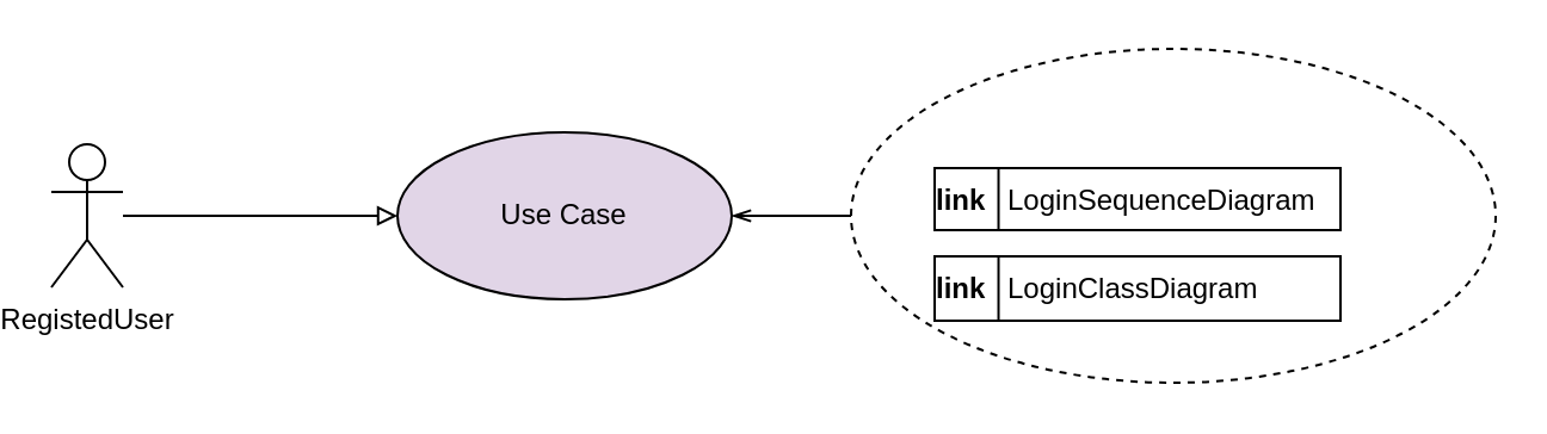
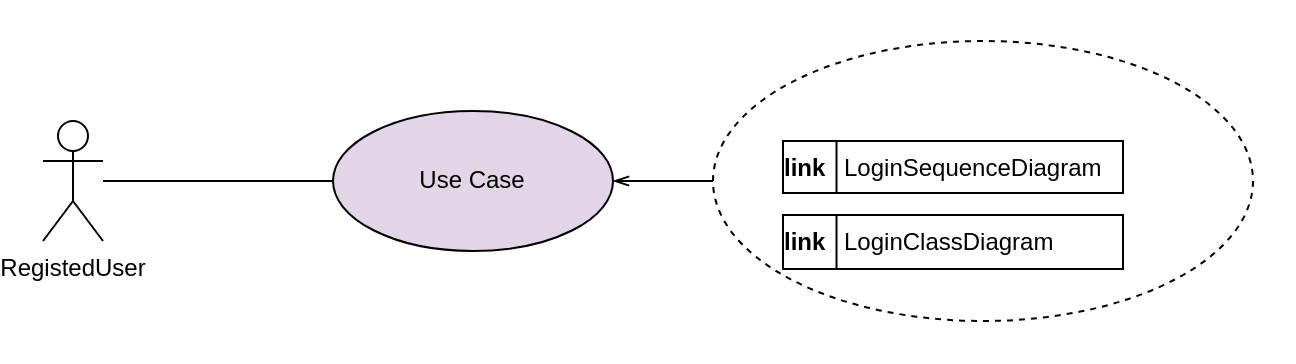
- <mxCell id="2" style="rounded=0;orthogonalLoop=1;jettySize=auto;html=1;endArrow=block;endFill=0;" edge="1" parent="1" source="3" target="4"><mxGeometry relative="1" as="geometry" /></mxCell>
+ <mxCell id="2" style="rounded=0;orthogonalLoop=1;jettySize=auto;html=1;endArrow=none;endFill=0;" edge="1" parent="1" source="3" target="4"><mxGeometry relative="1" as="geometry" /></mxCell>
